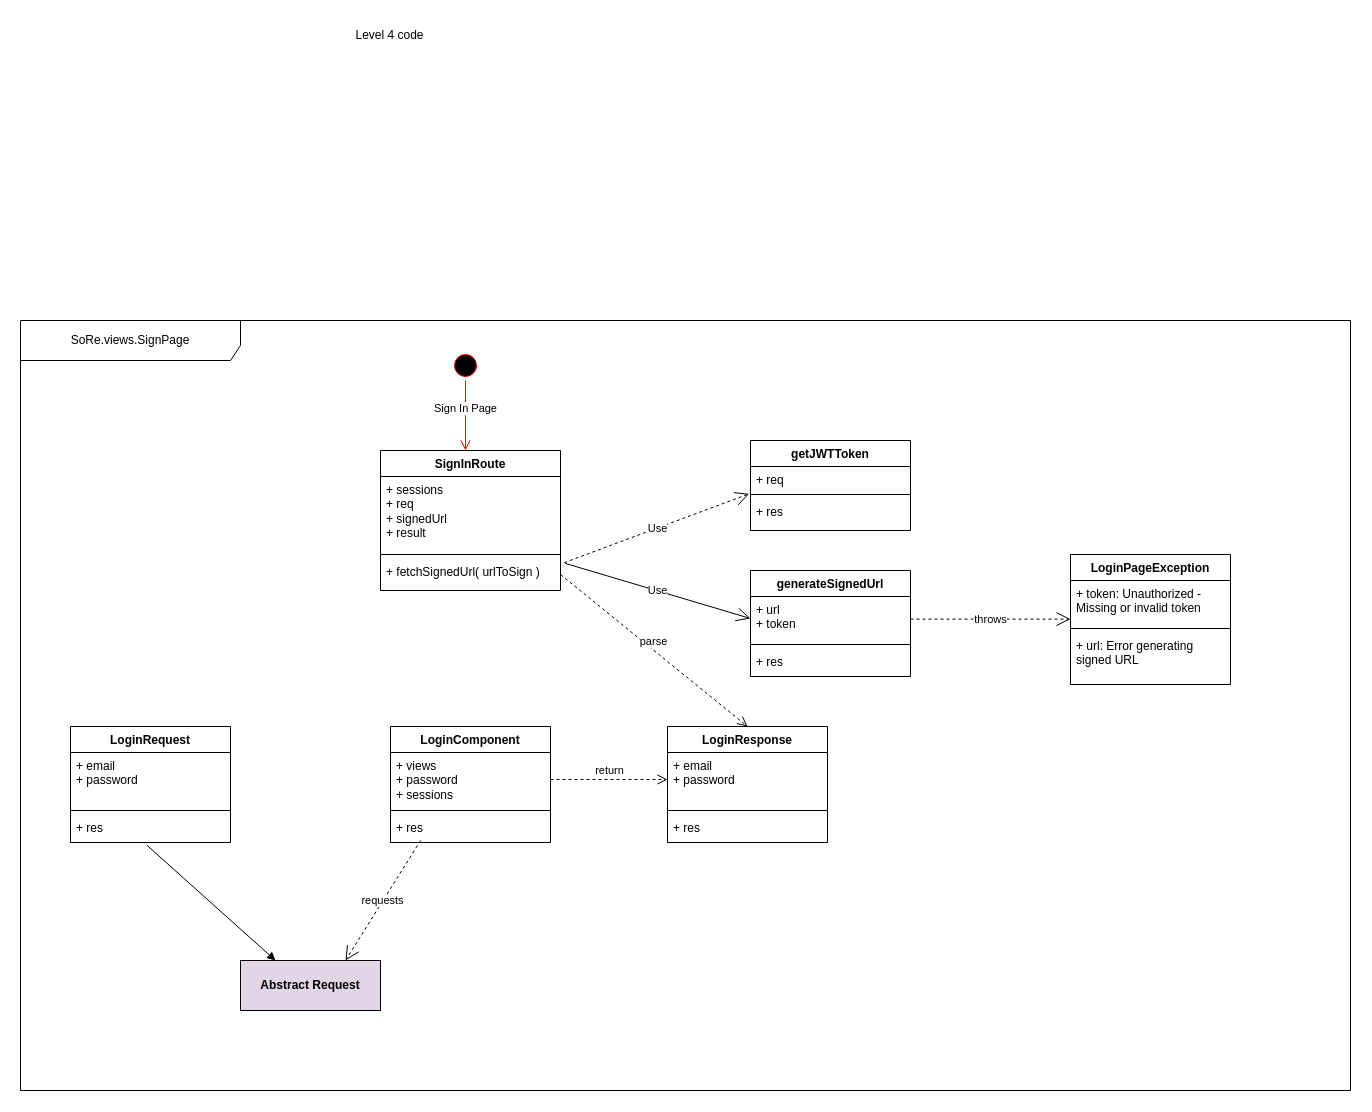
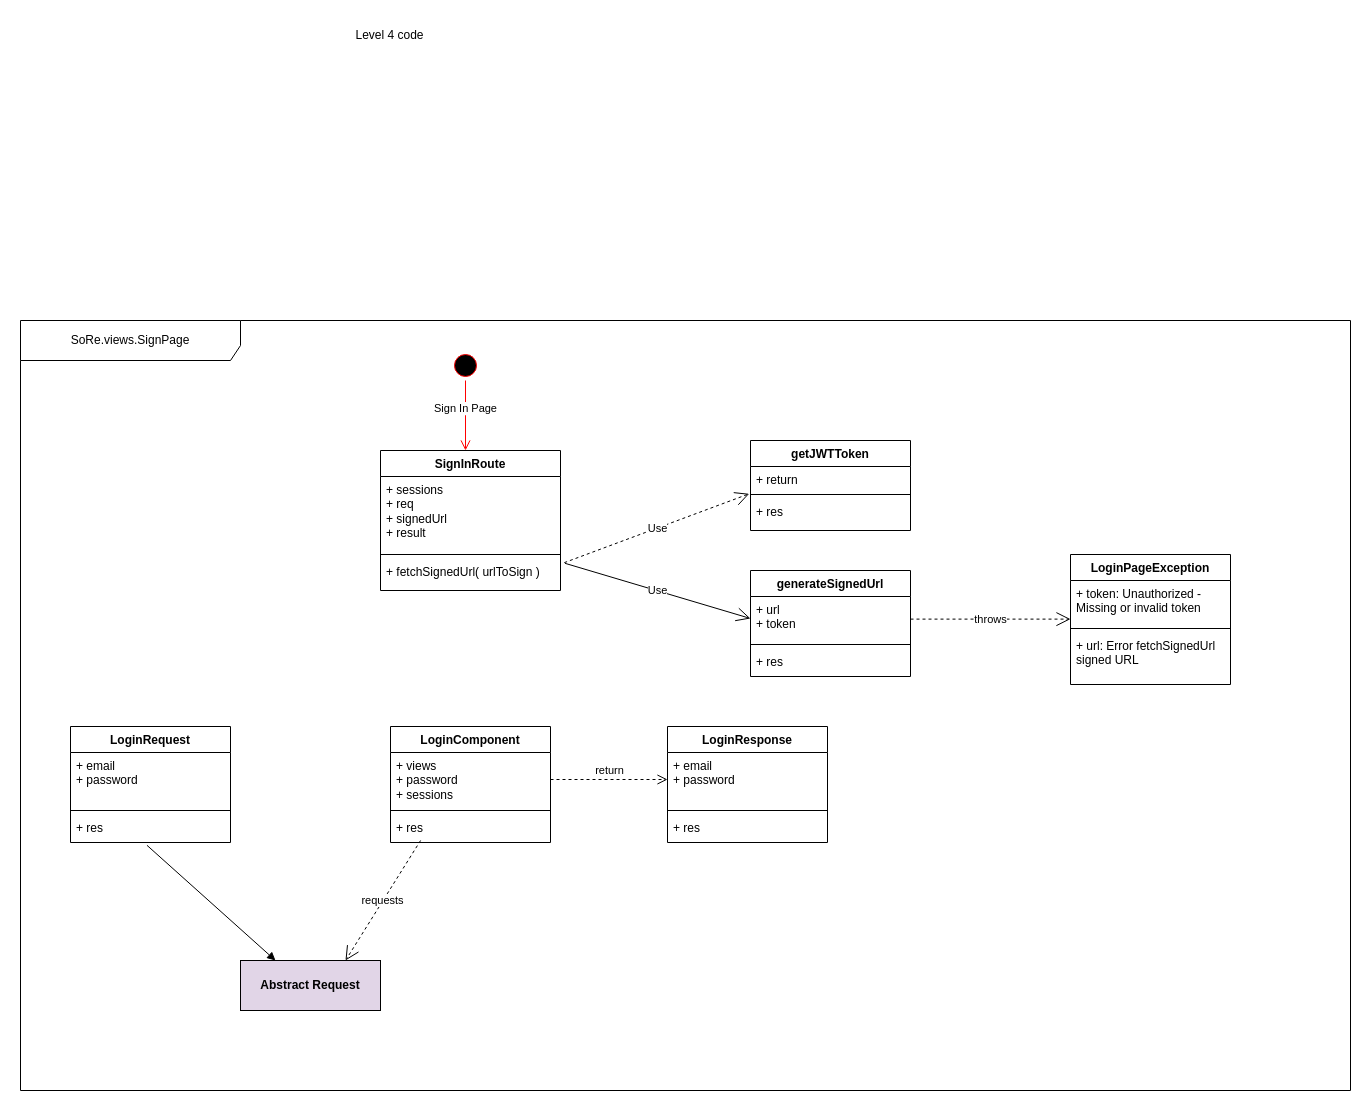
- <mxCell id="13" value="+ req" style="text;strokeColor=none;fillColor=none;align=left;verticalAlign=top;spacingLeft=4;spacingRight=4;overflow=hidden;rotatable=0;points=[[0,0.5],[1,0.5]];portConstraint=eastwest;whiteSpace=wrap;html=1;" parent="12" vertex="1"><mxGeometry y="26" width="160" height="24" as="geometry" /></mxCell>
+ <mxCell id="13" value="+ return" style="text;strokeColor=none;fillColor=none;align=left;verticalAlign=top;spacingLeft=4;spacingRight=4;overflow=hidden;rotatable=0;points=[[0,0.5],[1,0.5]];portConstraint=eastwest;whiteSpace=wrap;html=1;" parent="12" vertex="1"><mxGeometry y="26" width="160" height="24" as="geometry" /></mxCell>
- <mxCell id="39" value="parse" style="html=1;verticalAlign=bottom;endArrow=open;dashed=1;endSize=8;curved=0;rounded=0;exitX=1;exitY=0.5;exitDx=0;exitDy=0;entryX=0.5;entryY=0;entryDx=0;entryDy=0;" edge="1" parent="1" source="11" target="31"><mxGeometry relative="1" as="geometry"><mxPoint x="390" y="584" as="sourcePoint" /><mxPoint x="160" y="736" as="targetPoint" /></mxGeometry></mxCell>
- <mxCell id="26" value="+ url:&amp;nbsp;Error generating signed URL" style="text;strokeColor=none;fillColor=none;align=left;verticalAlign=top;spacingLeft=4;spacingRight=4;overflow=hidden;rotatable=0;points=[[0,0.5],[1,0.5]];portConstraint=eastwest;whiteSpace=wrap;html=1;" parent="23" vertex="1"><mxGeometry y="78" width="160" height="52" as="geometry" /></mxCell>
+ <mxCell id="26" value="+ url:&amp;nbsp;Error fetchSignedUrl signed URL" style="text;strokeColor=none;fillColor=none;align=left;verticalAlign=top;spacingLeft=4;spacingRight=4;overflow=hidden;rotatable=0;points=[[0,0.5],[1,0.5]];portConstraint=eastwest;whiteSpace=wrap;html=1;" parent="23" vertex="1"><mxGeometry y="78" width="160" height="52" as="geometry" /></mxCell>
